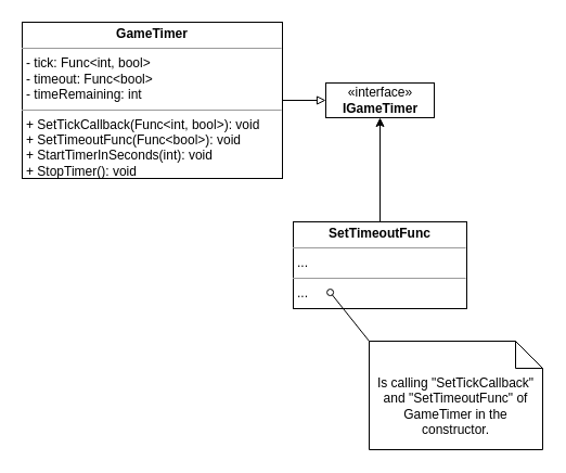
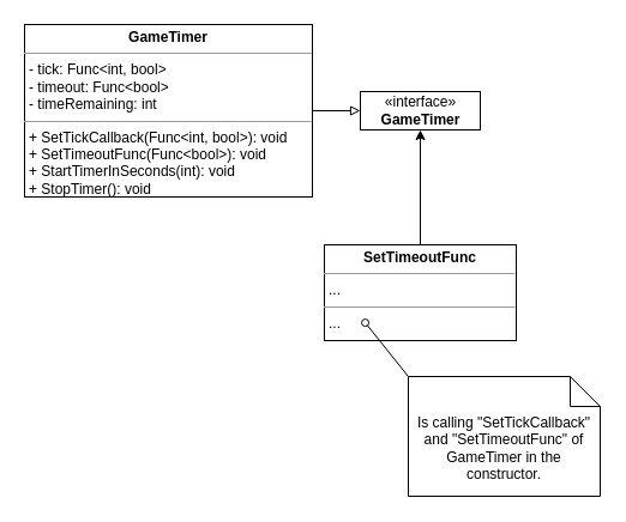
- <mxCell id="4" value="«interface»&lt;br&gt;&lt;b&gt;IGameTimer&lt;/b&gt;" style="html=1;labelBackgroundColor=none;fillColor=none;" vertex="1" parent="1"><mxGeometry x="300" y="76" width="100" height="32" as="geometry" /></mxCell>
+ <mxCell id="4" value="«interface»&lt;br&gt;&lt;b&gt;GameTimer&lt;/b&gt;" style="html=1;labelBackgroundColor=none;fillColor=none;" vertex="1" parent="1"><mxGeometry x="300" y="76" width="100" height="32" as="geometry" /></mxCell>
